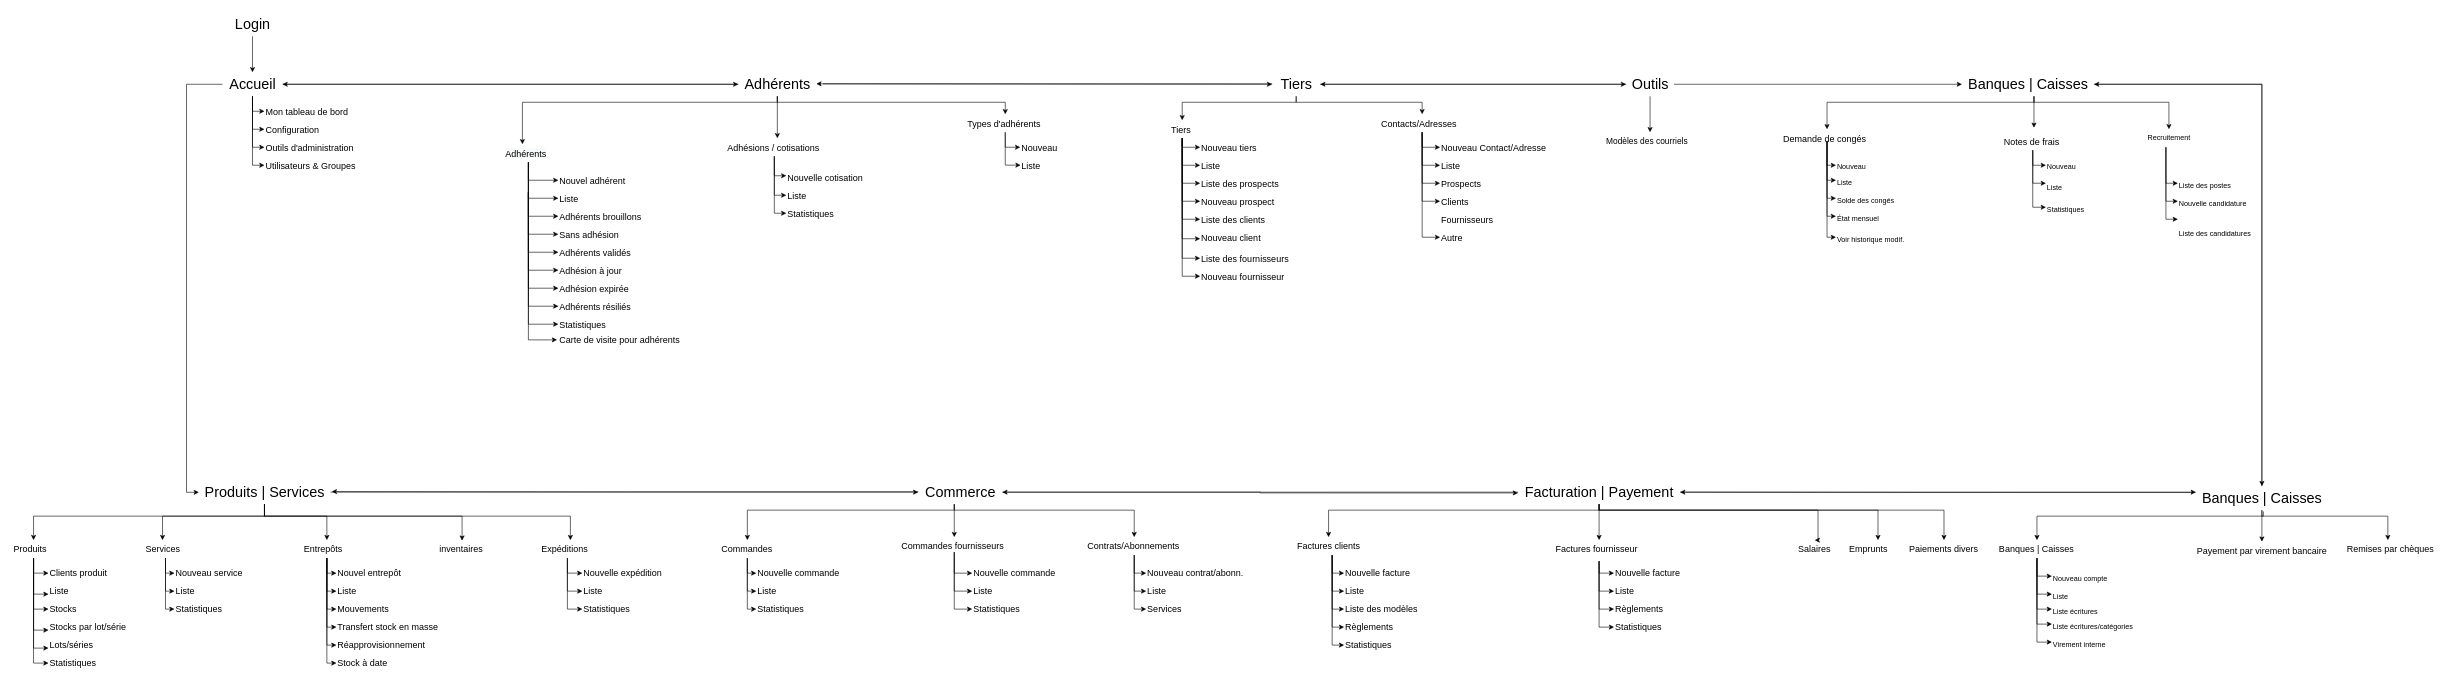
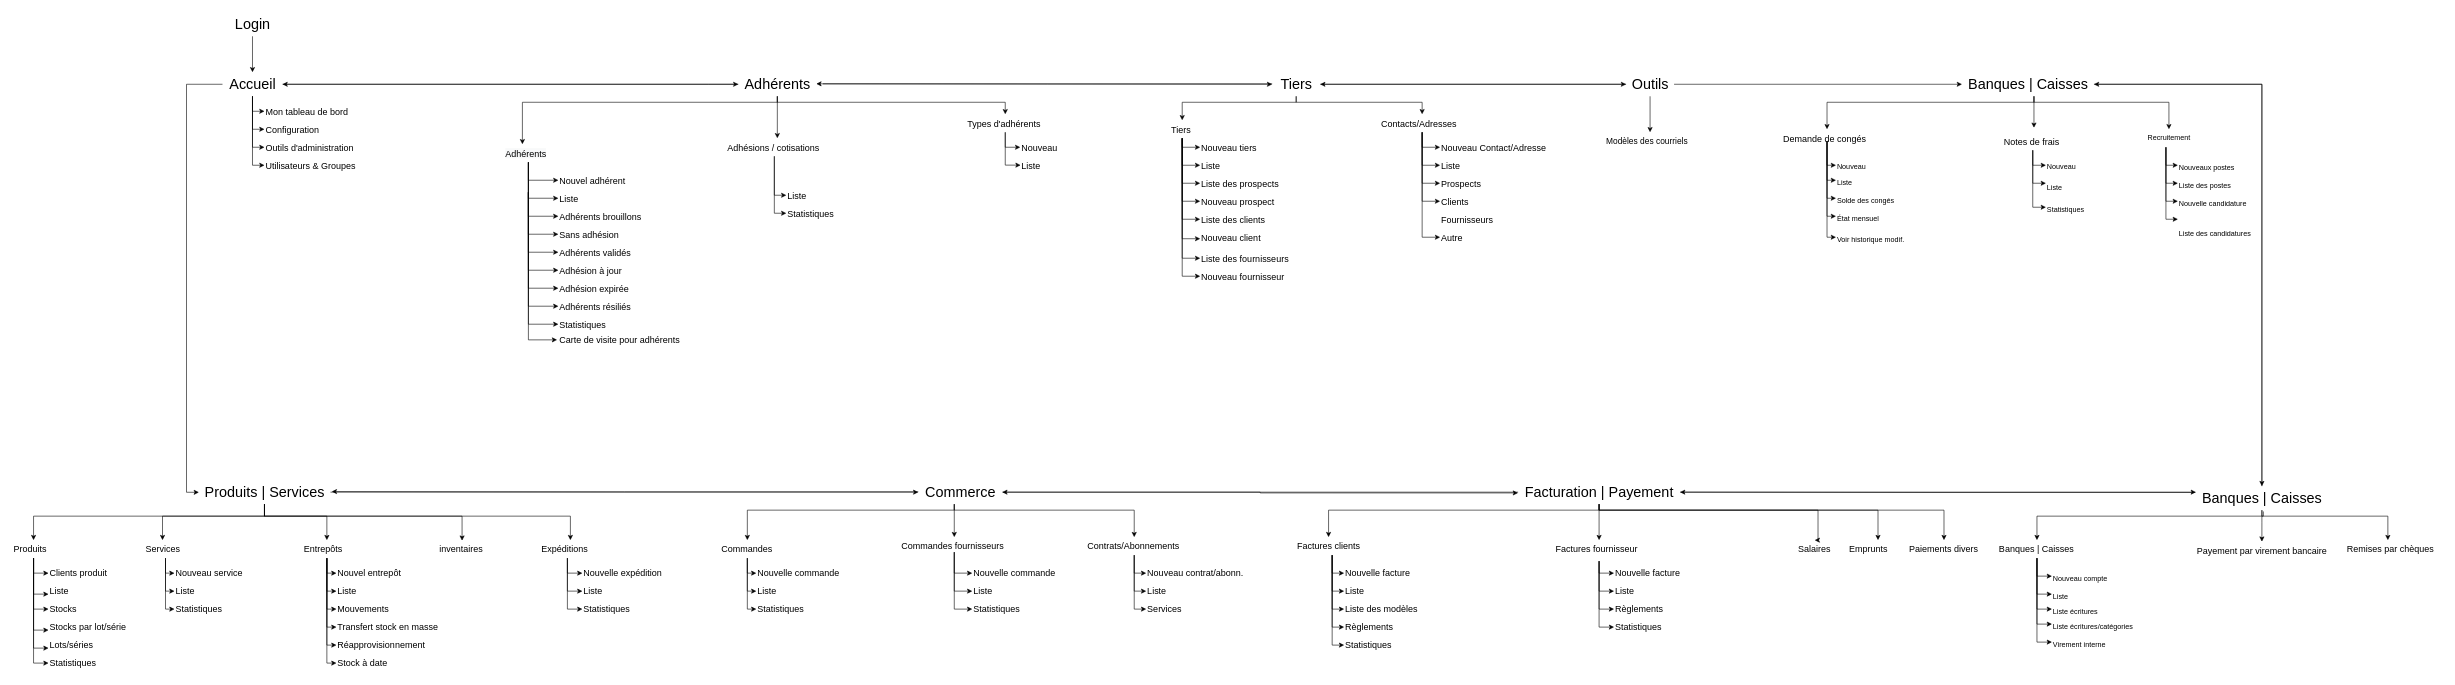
+ <mxCell id="238" style="edgeStyle=orthogonalEdgeStyle;rounded=0;orthogonalLoop=1;jettySize=auto;html=1;entryX=0;entryY=0.5;entryDx=0;entryDy=0;fontSize=12;fontColor=#000000;" edge="1" parent="1" source="242" target="243"><mxGeometry relative="1" as="geometry"><Array as="points"><mxPoint x="3610" y="275" /></Array></mxGeometry></mxCell>
+ <mxCell id="243" value="Nouveaux postes" style="text;whiteSpace=wrap;html=1;fontSize=12;fontColor=#000000;" vertex="1" parent="1"><mxGeometry x="3630" y="265" width="100" height="20" as="geometry" /></mxCell>
- <mxCell id="39" style="edgeStyle=orthogonalEdgeStyle;rounded=0;orthogonalLoop=1;jettySize=auto;html=1;entryX=0;entryY=0.5;entryDx=0;entryDy=0;fontSize=15;" parent="1" source="42" target="43" edge="1"><mxGeometry relative="1" as="geometry" /></mxCell>
- <mxCell id="43" value="Nouvelle cotisation" style="text;whiteSpace=wrap;html=1;fontSize=15;" parent="1" vertex="1"><mxGeometry x="1310" y="280" width="130" height="25" as="geometry" /></mxCell>
